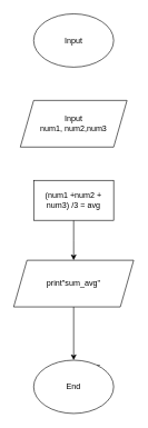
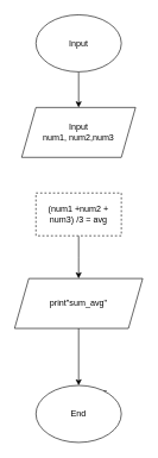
+ <mxCell id="2" style="edgeStyle=orthogonalEdgeStyle;rounded=0;orthogonalLoop=1;jettySize=auto;html=1;" parent="1" source="3" target="4" edge="1"><mxGeometry relative="1" as="geometry"><mxPoint x="110" y="190" as="targetPoint" /></mxGeometry></mxCell>
- <mxCell id="6" value="(num1 +num2 + num3) /3 = avg" style="rounded=0;whiteSpace=wrap;html=1;" parent="1" vertex="1"><mxGeometry x="50" y="270" width="120" height="60" as="geometry" /></mxCell>
+ <mxCell id="6" value="(num1 +num2 + num3) /3 = avg" style="rounded=0;whiteSpace=wrap;html=1;dashed=1;" parent="1" vertex="1"><mxGeometry x="50" y="270" width="120" height="60" as="geometry" /></mxCell>
